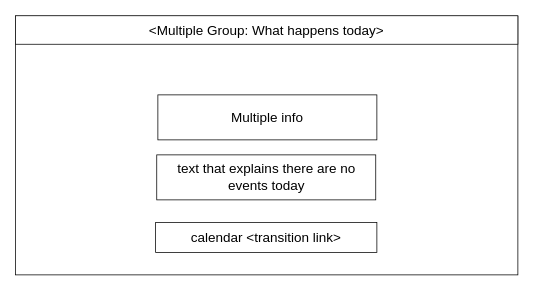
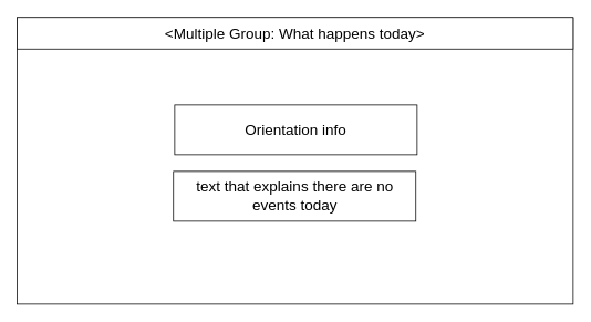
- <mxCell id="4" value="&lt;span style=&quot;font-size: 18px&quot;&gt;Multiple info&lt;/span&gt;" style="rounded=0;whiteSpace=wrap;html=1;" parent="1" vertex="1"><mxGeometry x="210" y="126" width="292" height="60" as="geometry" /></mxCell>
+ <mxCell id="4" value="&lt;span style=&quot;font-size: 18px&quot;&gt;Orientation info&lt;/span&gt;" style="rounded=0;whiteSpace=wrap;html=1;" parent="1" vertex="1"><mxGeometry x="210" y="126" width="292" height="60" as="geometry" /></mxCell>
- <mxCell id="5" value="calendar &amp;lt;transition link&amp;gt;" style="rounded=0;whiteSpace=wrap;html=1;fontSize=18;" vertex="1" parent="1"><mxGeometry x="207" y="296" width="295" height="40" as="geometry" /></mxCell>
